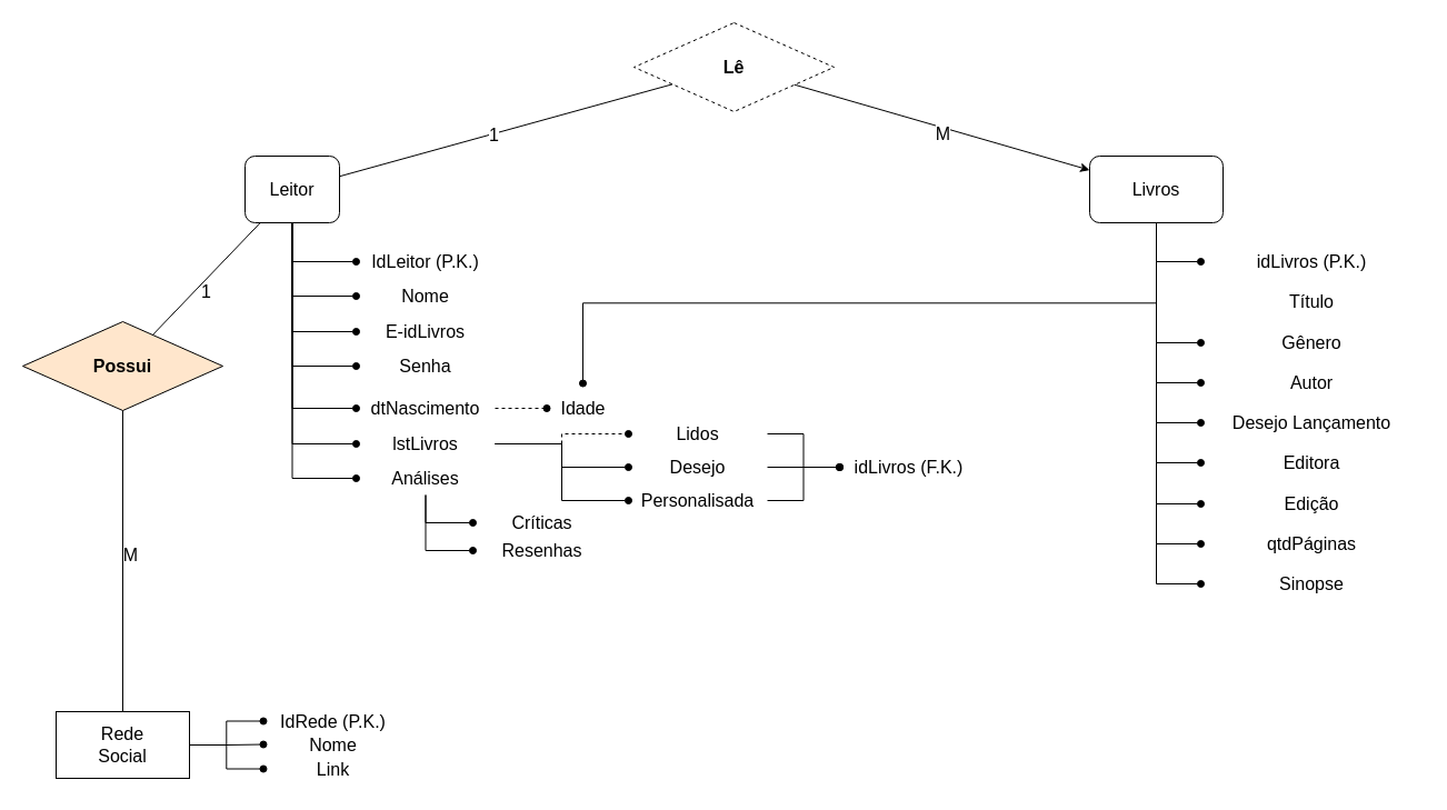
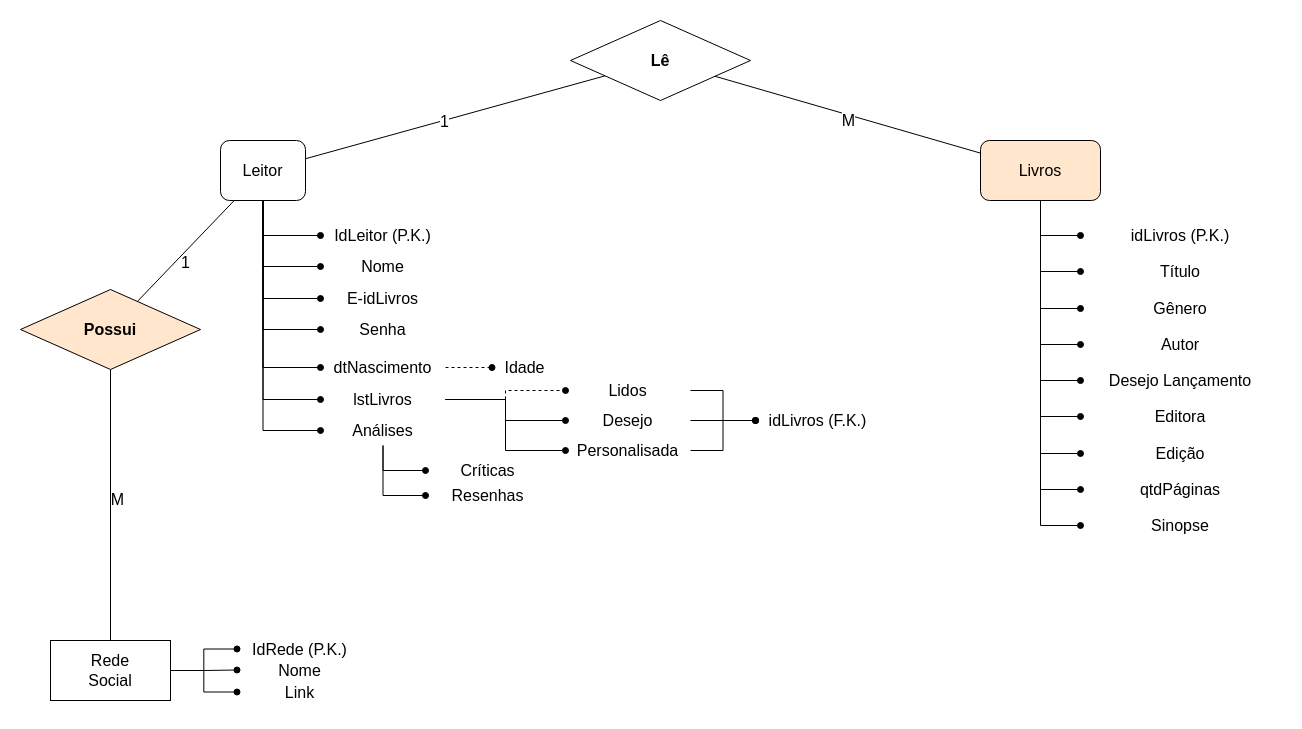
- <mxCell id="10" value="&lt;b&gt;&lt;font style=&quot;font-size: 16px;&quot;&gt;Lê&lt;/font&gt;&lt;/b&gt;" style="rhombus;whiteSpace=wrap;html=1;dashed=1;" parent="1" vertex="1"><mxGeometry x="570" y="20" width="180" height="80" as="geometry" /></mxCell>
+ <mxCell id="10" value="&lt;b&gt;&lt;font style=&quot;font-size: 16px;&quot;&gt;Lê&lt;/font&gt;&lt;/b&gt;" style="rhombus;whiteSpace=wrap;html=1;" parent="1" vertex="1"><mxGeometry x="570" y="20" width="180" height="80" as="geometry" /></mxCell>
- <mxCell id="11" value="" style="endArrow=classic;html=1;rounded=0;" parent="1" source="10" target="47" edge="1"><mxGeometry width="50" height="50" relative="1" as="geometry"><mxPoint x="570" y="530" as="sourcePoint" /><mxPoint x="1008" y="200.735" as="targetPoint" /></mxGeometry></mxCell>
+ <mxCell id="11" value="" style="endArrow=none;html=1;rounded=0;" parent="1" source="10" target="47" edge="1"><mxGeometry width="50" height="50" relative="1" as="geometry"><mxPoint x="570" y="530" as="sourcePoint" /><mxPoint x="1008" y="200.735" as="targetPoint" /></mxGeometry></mxCell>
- <mxCell id="47" value="&lt;font style=&quot;font-size: 16px;&quot;&gt;Livros&lt;/font&gt;" style="rounded=1;whiteSpace=wrap;html=1;" parent="1" vertex="1"><mxGeometry x="980" y="140" width="120" height="60" as="geometry" /></mxCell>
+ <mxCell id="47" value="&lt;font style=&quot;font-size: 16px;&quot;&gt;Livros&lt;/font&gt;" style="rounded=1;whiteSpace=wrap;html=1;fillColor=#ffe6cc;" parent="1" vertex="1"><mxGeometry x="980" y="140" width="120" height="60" as="geometry" /></mxCell>
- <mxCell id="39" style="edgeStyle=orthogonalEdgeStyle;rounded=0;orthogonalLoop=1;jettySize=auto;html=1;exitX=0.5;exitY=1;exitDx=0;exitDy=0;endArrow=oval;endFill=1;" parent="1" source="47" target="2" edge="1"><mxGeometry relative="1" as="geometry" /></mxCell>
+ <mxCell id="39" style="edgeStyle=orthogonalEdgeStyle;rounded=0;orthogonalLoop=1;jettySize=auto;html=1;exitX=0.5;exitY=1;exitDx=0;exitDy=0;entryX=0;entryY=0.5;entryDx=0;entryDy=0;endArrow=oval;endFill=1;" parent="1" source="47" target="49" edge="1"><mxGeometry relative="1" as="geometry" /></mxCell>
